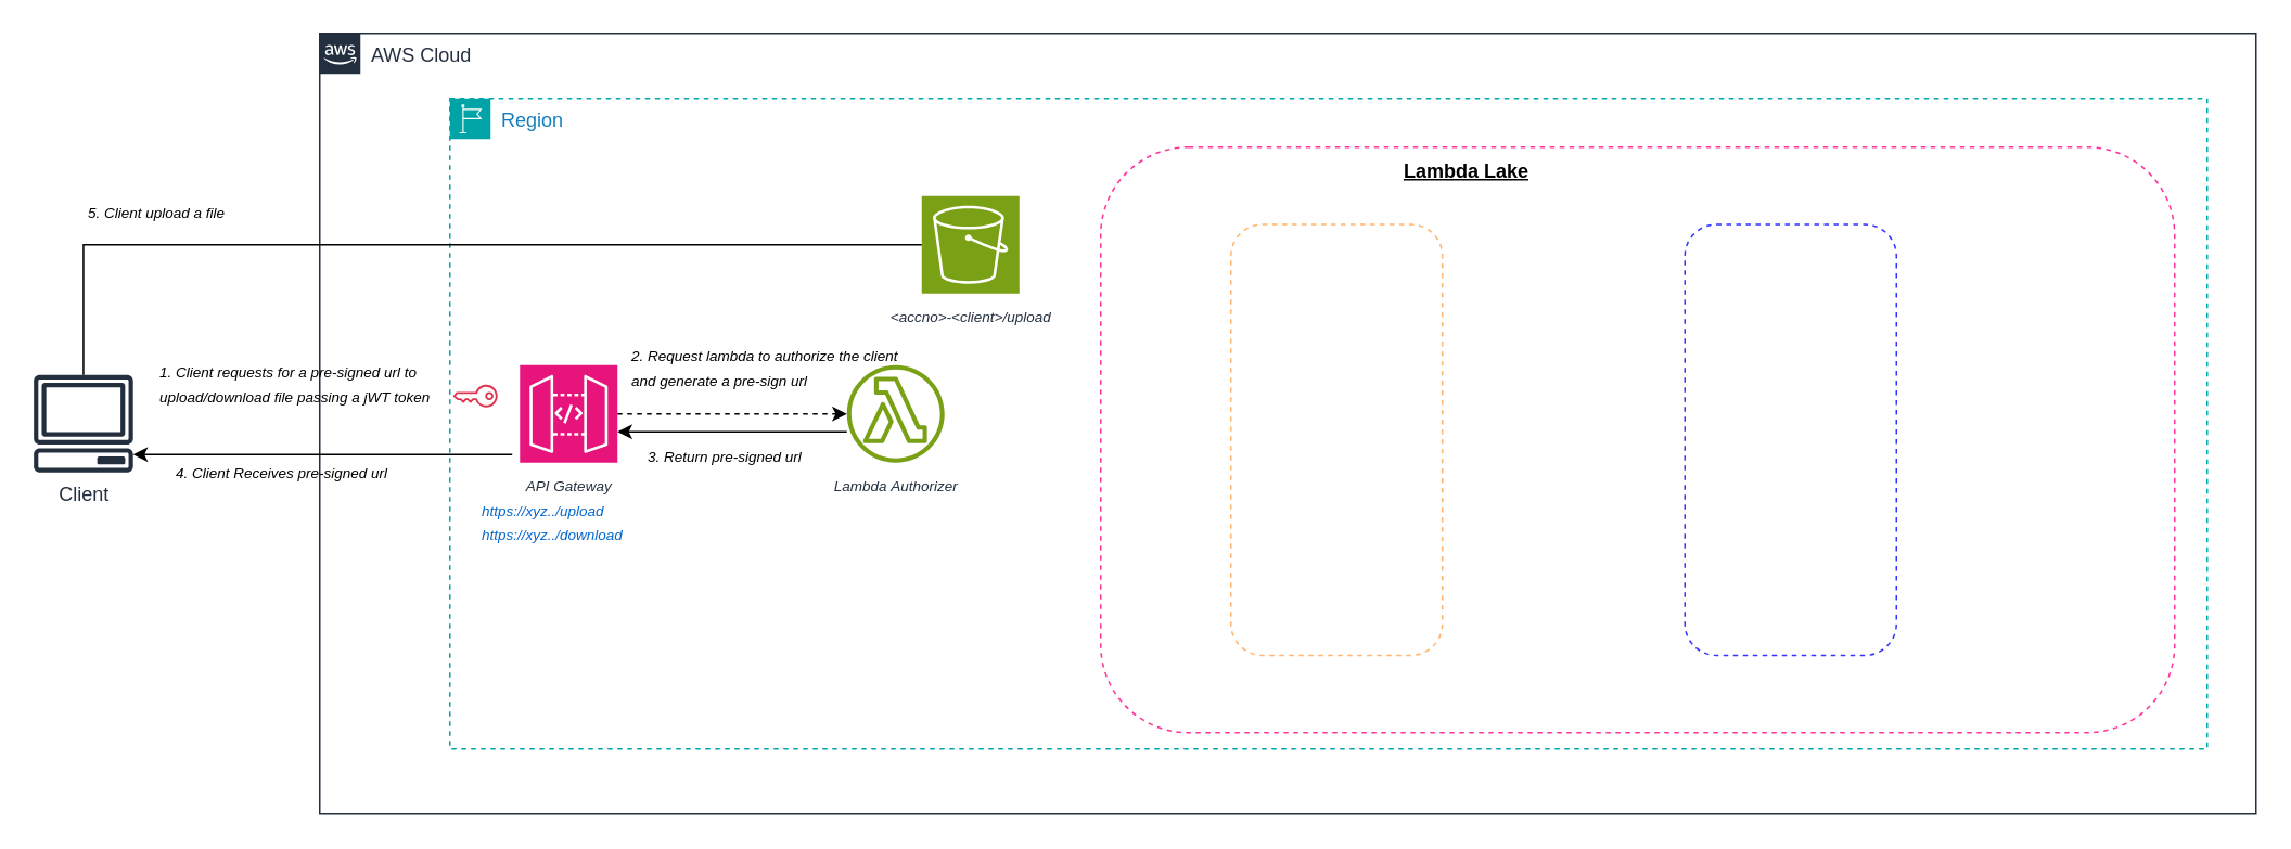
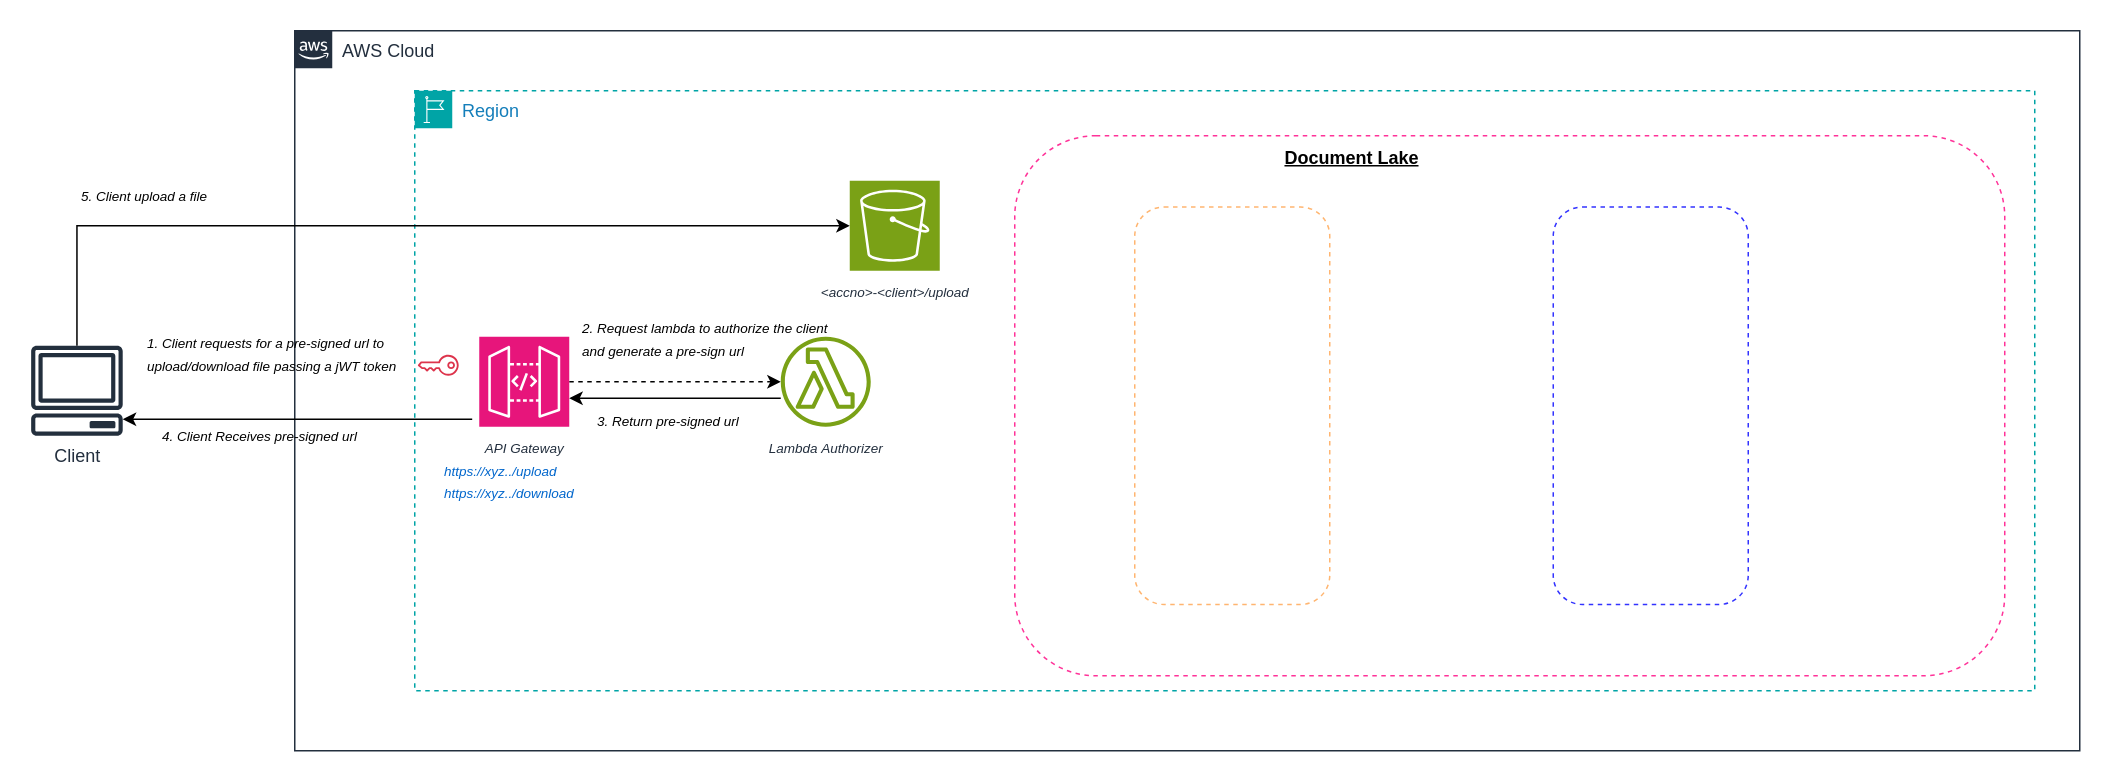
- <mxCell id="14" value="&lt;b&gt;&lt;u&gt;Lambda Lake&lt;/u&gt;&lt;/b&gt;" style="text;html=1;align=center;verticalAlign=middle;whiteSpace=wrap;rounded=0;" vertex="1" parent="3"><mxGeometry x="570" y="30" width="110" height="30" as="geometry" /></mxCell>
+ <mxCell id="14" value="&lt;b&gt;&lt;u&gt;Document Lake&lt;/u&gt;&lt;/b&gt;" style="text;html=1;align=center;verticalAlign=middle;whiteSpace=wrap;rounded=0;" vertex="1" parent="3"><mxGeometry x="570" y="30" width="110" height="30" as="geometry" /></mxCell>
- <mxCell id="21" style="edgeStyle=orthogonalEdgeStyle;rounded=0;orthogonalLoop=1;jettySize=auto;html=1;entryX=0;entryY=0.5;entryDx=0;entryDy=0;entryPerimeter=0;endArrow=none;" edge="1" parent="1" source="18" target="4"><mxGeometry relative="1" as="geometry"><Array as="points"><mxPoint x="51" y="150" /></Array></mxGeometry></mxCell>
+ <mxCell id="21" style="edgeStyle=orthogonalEdgeStyle;rounded=0;orthogonalLoop=1;jettySize=auto;html=1;entryX=0;entryY=0.5;entryDx=0;entryDy=0;entryPerimeter=0;" edge="1" parent="1" source="18" target="4"><mxGeometry relative="1" as="geometry"><Array as="points"><mxPoint x="51" y="150" /></Array></mxGeometry></mxCell>
